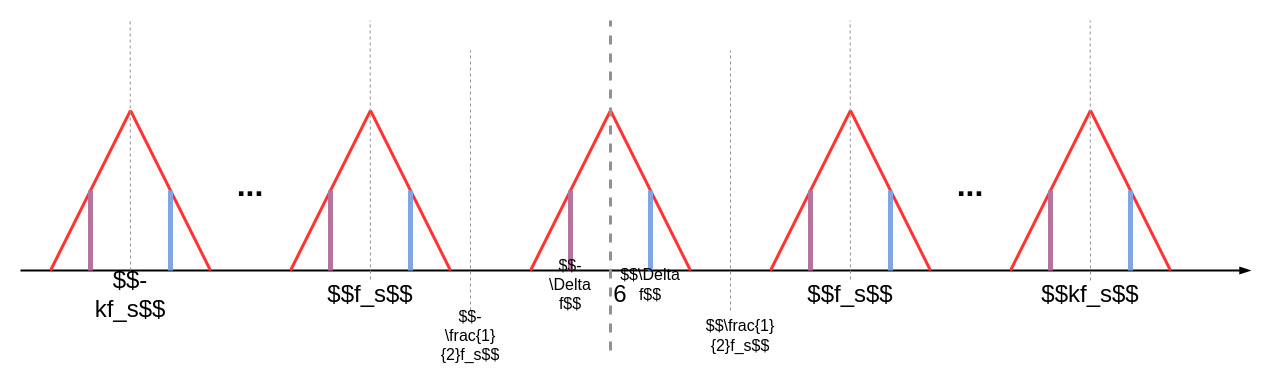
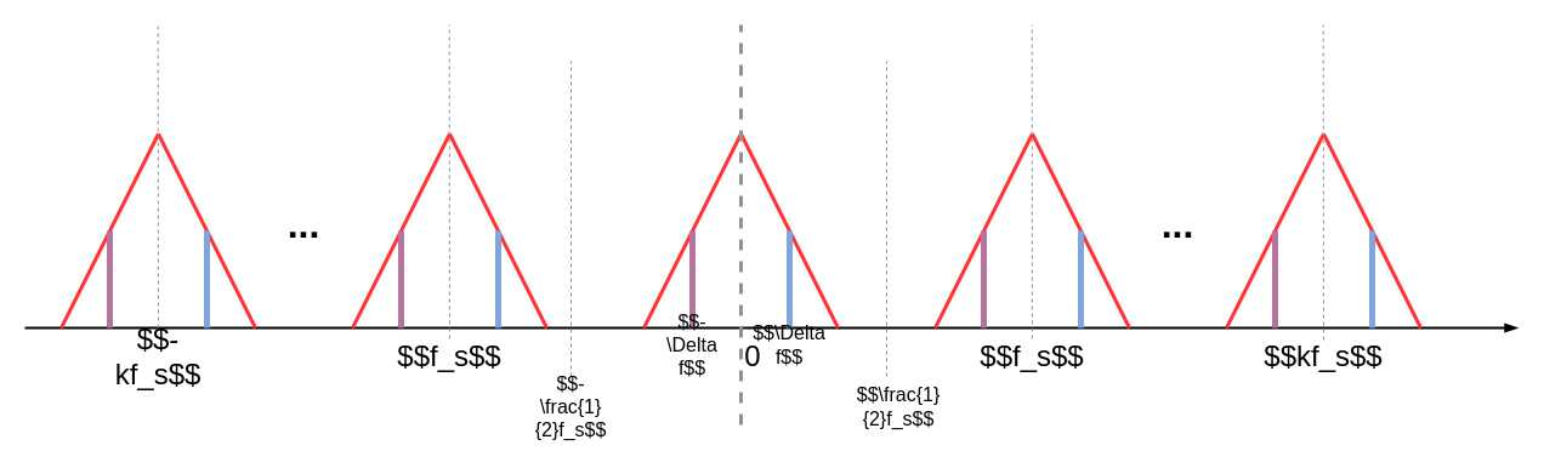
- <mxCell id="7" value="&lt;font style=&quot;font-size: 24px;&quot;&gt;6&lt;/font&gt;" style="text;html=1;align=center;verticalAlign=middle;whiteSpace=wrap;rounded=0;" parent="1" vertex="1"><mxGeometry x="590" y="279" width="60" height="30" as="geometry" /></mxCell>
+ <mxCell id="7" value="&lt;font style=&quot;font-size: 24px;&quot;&gt;0&lt;/font&gt;" style="text;html=1;align=center;verticalAlign=middle;whiteSpace=wrap;rounded=0;" parent="1" vertex="1"><mxGeometry x="590" y="279" width="60" height="30" as="geometry" /></mxCell>
